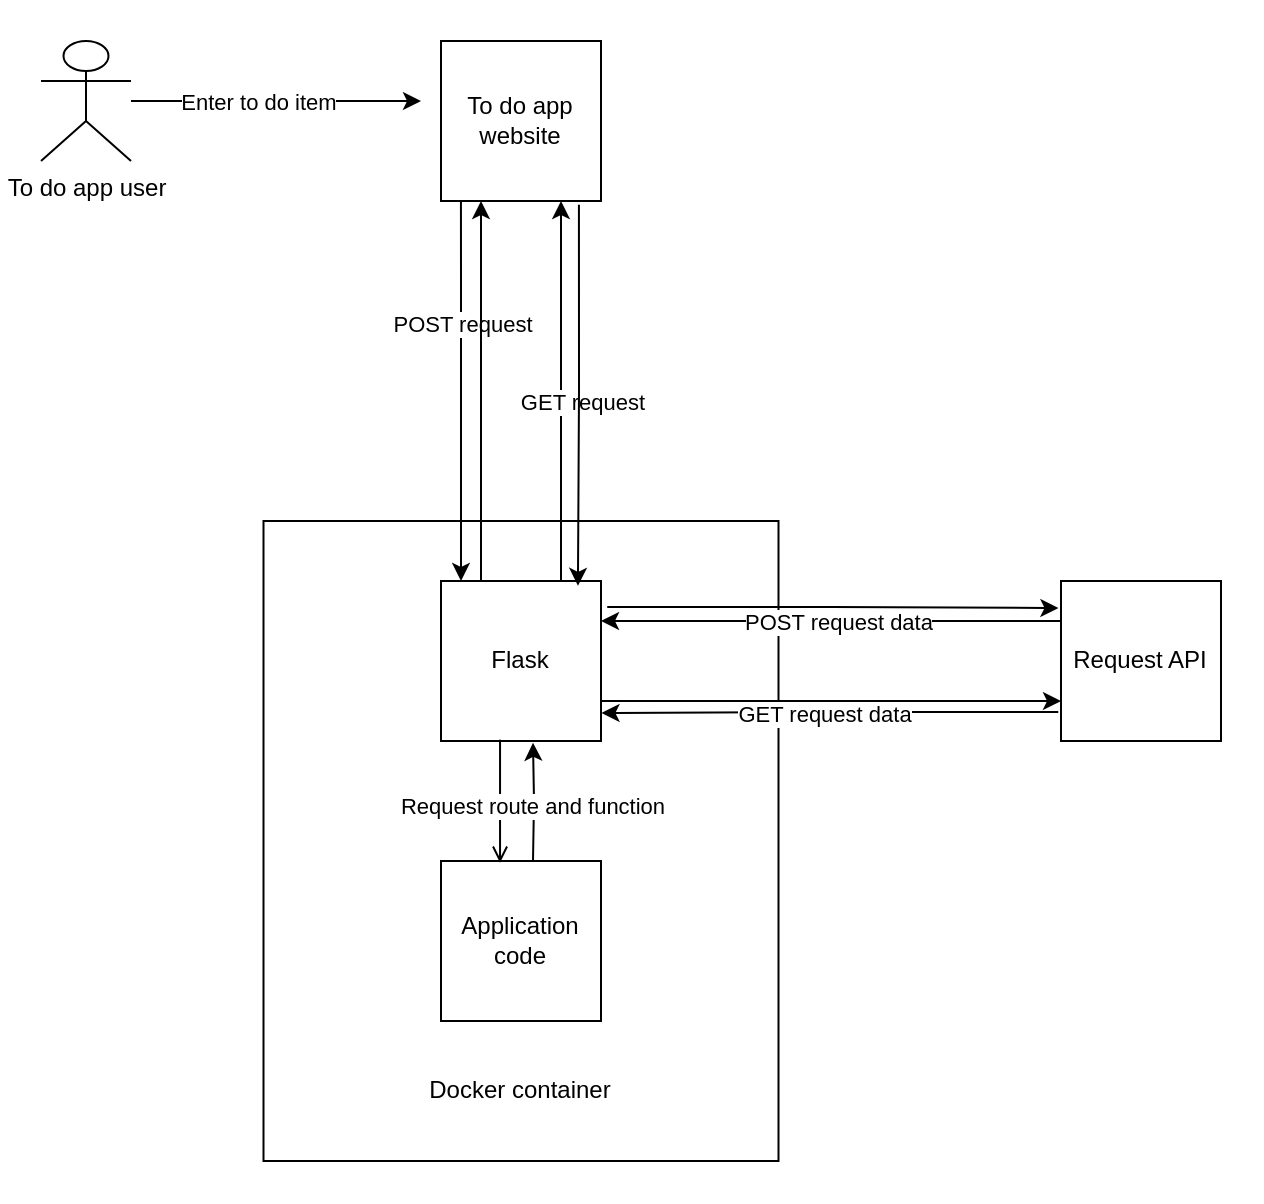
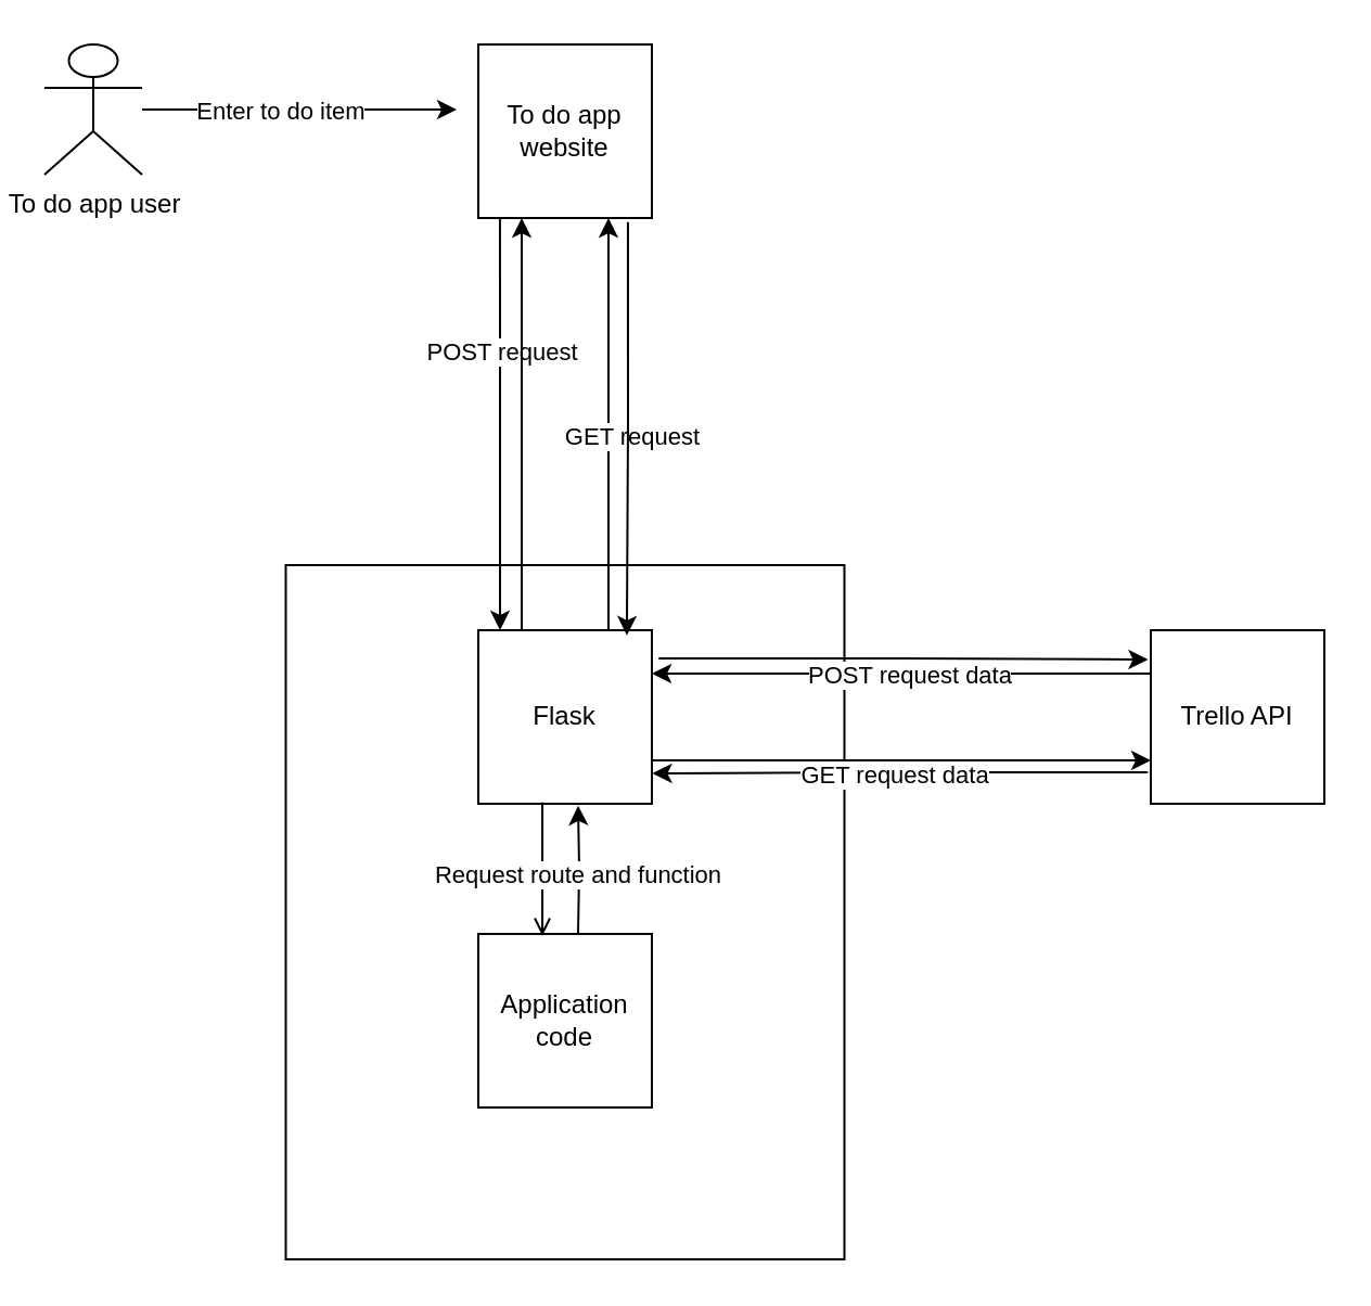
- <mxCell id="7" value="Request API" style="whiteSpace=wrap;html=1;aspect=fixed;" parent="1" vertex="1"><mxGeometry x="530" y="290" width="80" height="80" as="geometry" /></mxCell>
+ <mxCell id="7" value="Trello API" style="whiteSpace=wrap;html=1;aspect=fixed;" parent="1" vertex="1"><mxGeometry x="530" y="290" width="80" height="80" as="geometry" /></mxCell>
- <mxCell id="18" value="Docker container" style="text;html=1;align=center;verticalAlign=middle;whiteSpace=wrap;rounded=0;" parent="1" vertex="1"><mxGeometry x="205" y="530" width="110" height="30" as="geometry" /></mxCell>
